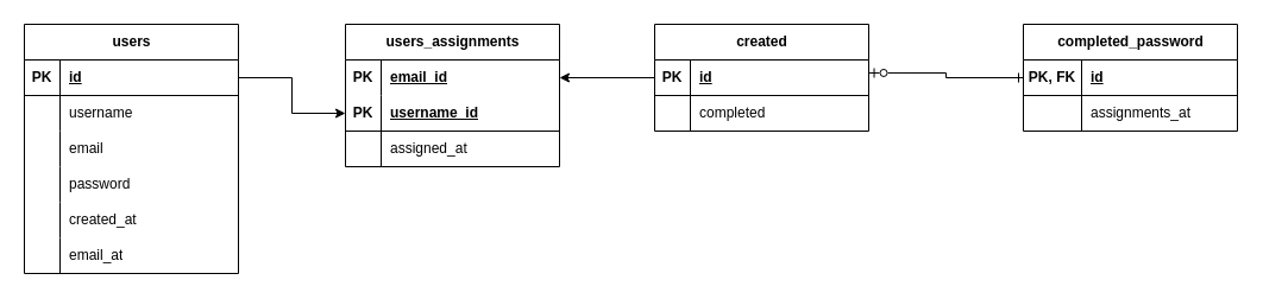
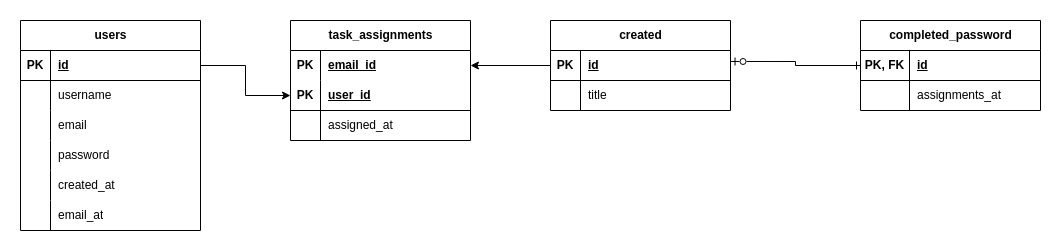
- <mxCell id="36" value="users_assignments" style="shape=table;startSize=30;container=1;collapsible=1;childLayout=tableLayout;fixedRows=1;rowLines=0;fontStyle=1;align=center;resizeLast=1;html=1;movable=1;resizable=1;rotatable=1;deletable=1;editable=1;locked=0;connectable=1;" vertex="1" parent="1"><mxGeometry x="290" y="20" width="180" height="120" as="geometry" /></mxCell>
+ <mxCell id="36" value="task_assignments" style="shape=table;startSize=30;container=1;collapsible=1;childLayout=tableLayout;fixedRows=1;rowLines=0;fontStyle=1;align=center;resizeLast=1;html=1;movable=1;resizable=1;rotatable=1;deletable=1;editable=1;locked=0;connectable=1;" vertex="1" parent="1"><mxGeometry x="290" y="20" width="180" height="120" as="geometry" /></mxCell>
- <mxCell id="42" value="username_id" style="shape=partialRectangle;connectable=0;fillColor=none;top=0;left=0;bottom=0;right=0;align=left;spacingLeft=6;fontStyle=5;overflow=hidden;whiteSpace=wrap;html=1;" vertex="1" parent="40"><mxGeometry x="30" width="150" height="30" as="geometry"><mxRectangle width="150" height="30" as="alternateBounds" /></mxGeometry></mxCell>
+ <mxCell id="42" value="user_id" style="shape=partialRectangle;connectable=0;fillColor=none;top=0;left=0;bottom=0;right=0;align=left;spacingLeft=6;fontStyle=5;overflow=hidden;whiteSpace=wrap;html=1;" vertex="1" parent="40"><mxGeometry x="30" width="150" height="30" as="geometry"><mxRectangle width="150" height="30" as="alternateBounds" /></mxGeometry></mxCell>
- <mxCell id="9" value="completed" style="shape=partialRectangle;connectable=0;fillColor=none;top=0;left=0;bottom=0;right=0;align=left;spacingLeft=6;overflow=hidden;whiteSpace=wrap;html=1;" vertex="1" parent="7"><mxGeometry x="30" width="150" height="30" as="geometry"><mxRectangle width="150" height="30" as="alternateBounds" /></mxGeometry></mxCell>
+ <mxCell id="9" value="title" style="shape=partialRectangle;connectable=0;fillColor=none;top=0;left=0;bottom=0;right=0;align=left;spacingLeft=6;overflow=hidden;whiteSpace=wrap;html=1;" vertex="1" parent="7"><mxGeometry x="30" width="150" height="30" as="geometry"><mxRectangle width="150" height="30" as="alternateBounds" /></mxGeometry></mxCell>
